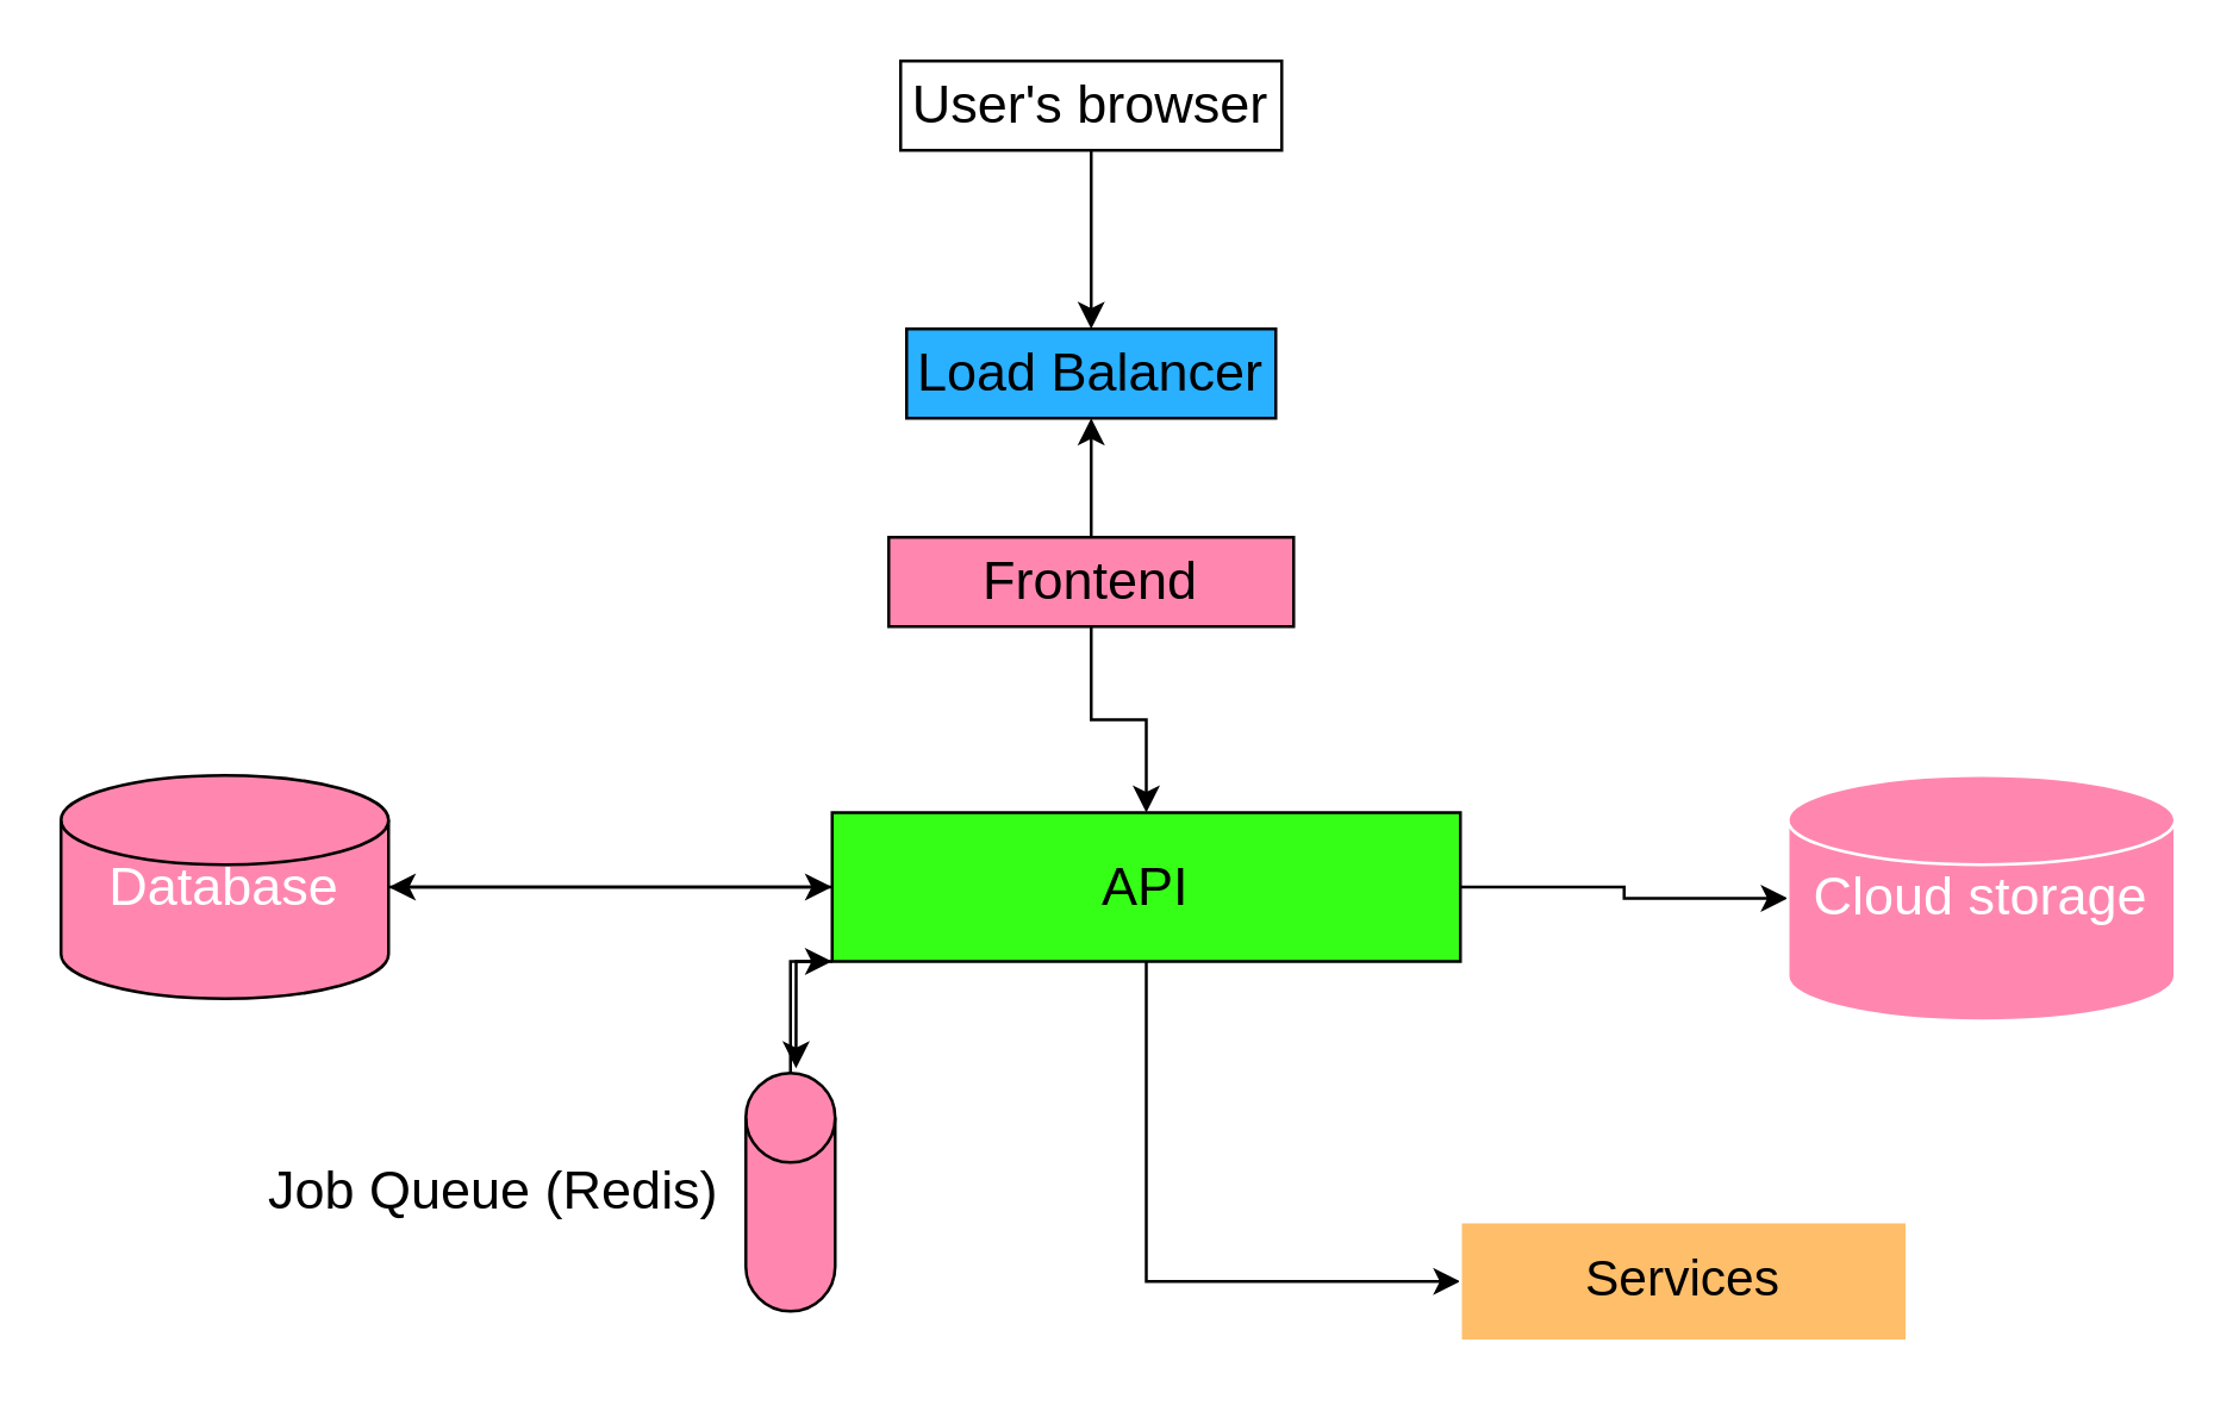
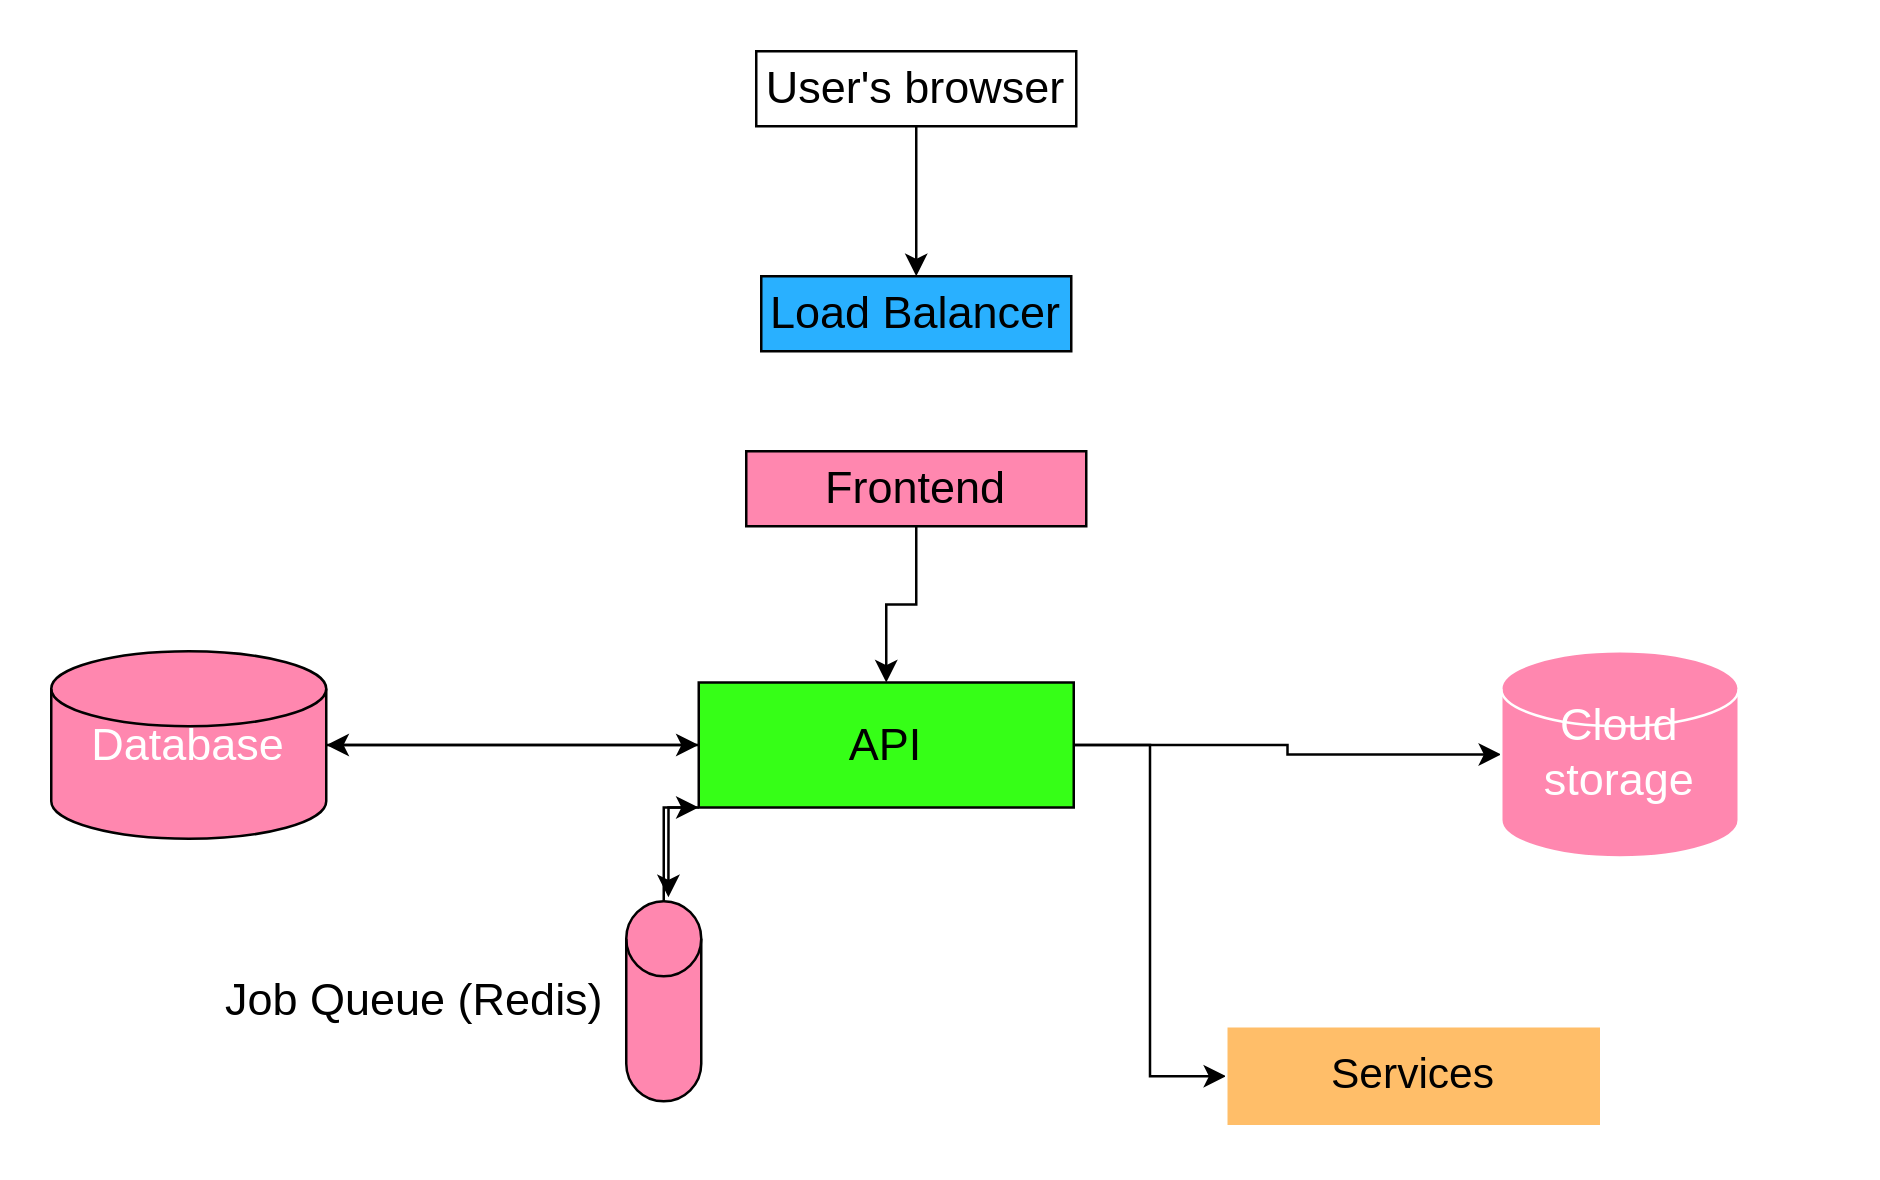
- <mxCell id="12" style="edgeStyle=orthogonalEdgeStyle;rounded=0;orthogonalLoop=1;jettySize=auto;html=1;entryX=0.5;entryY=1;entryDx=0;entryDy=0;" edge="1" parent="1" source="14" target="2"><mxGeometry relative="1" as="geometry" /></mxCell>
- <mxCell id="9" value="&lt;font style=&quot;font-size: 18px&quot;&gt;API&lt;/font&gt;" style="rounded=0;whiteSpace=wrap;html=1;fillColor=#36FF17;" vertex="1" parent="1"><mxGeometry x="279" y="272.5" width="211" height="50" as="geometry" /></mxCell>
+ <mxCell id="9" value="&lt;font style=&quot;font-size: 18px&quot;&gt;API&lt;/font&gt;" style="rounded=0;whiteSpace=wrap;html=1;fillColor=#36FF17;" vertex="1" parent="1"><mxGeometry x="279" y="272.5" width="150" height="50" as="geometry" /></mxCell>
- <mxCell id="18" value="&lt;font color=&quot;#ffffff&quot; style=&quot;font-size: 18px&quot;&gt;Cloud storage&lt;/font&gt;" style="shape=cylinder2;whiteSpace=wrap;html=1;boundedLbl=1;backgroundOutline=1;size=15;fillColor=#FF87AF;strokeColor=#FFFFFF;" vertex="1" parent="1"><mxGeometry x="600" y="260" width="130" height="82.5" as="geometry" /></mxCell>
+ <mxCell id="18" value="&lt;font color=&quot;#ffffff&quot; style=&quot;font-size: 18px&quot;&gt;Cloud storage&lt;/font&gt;" style="shape=cylinder2;whiteSpace=wrap;html=1;boundedLbl=1;backgroundOutline=1;size=15;fillColor=#FF87AF;strokeColor=#FFFFFF;" vertex="1" parent="1"><mxGeometry x="600" y="260" width="95" height="82.5" as="geometry" /></mxCell>
